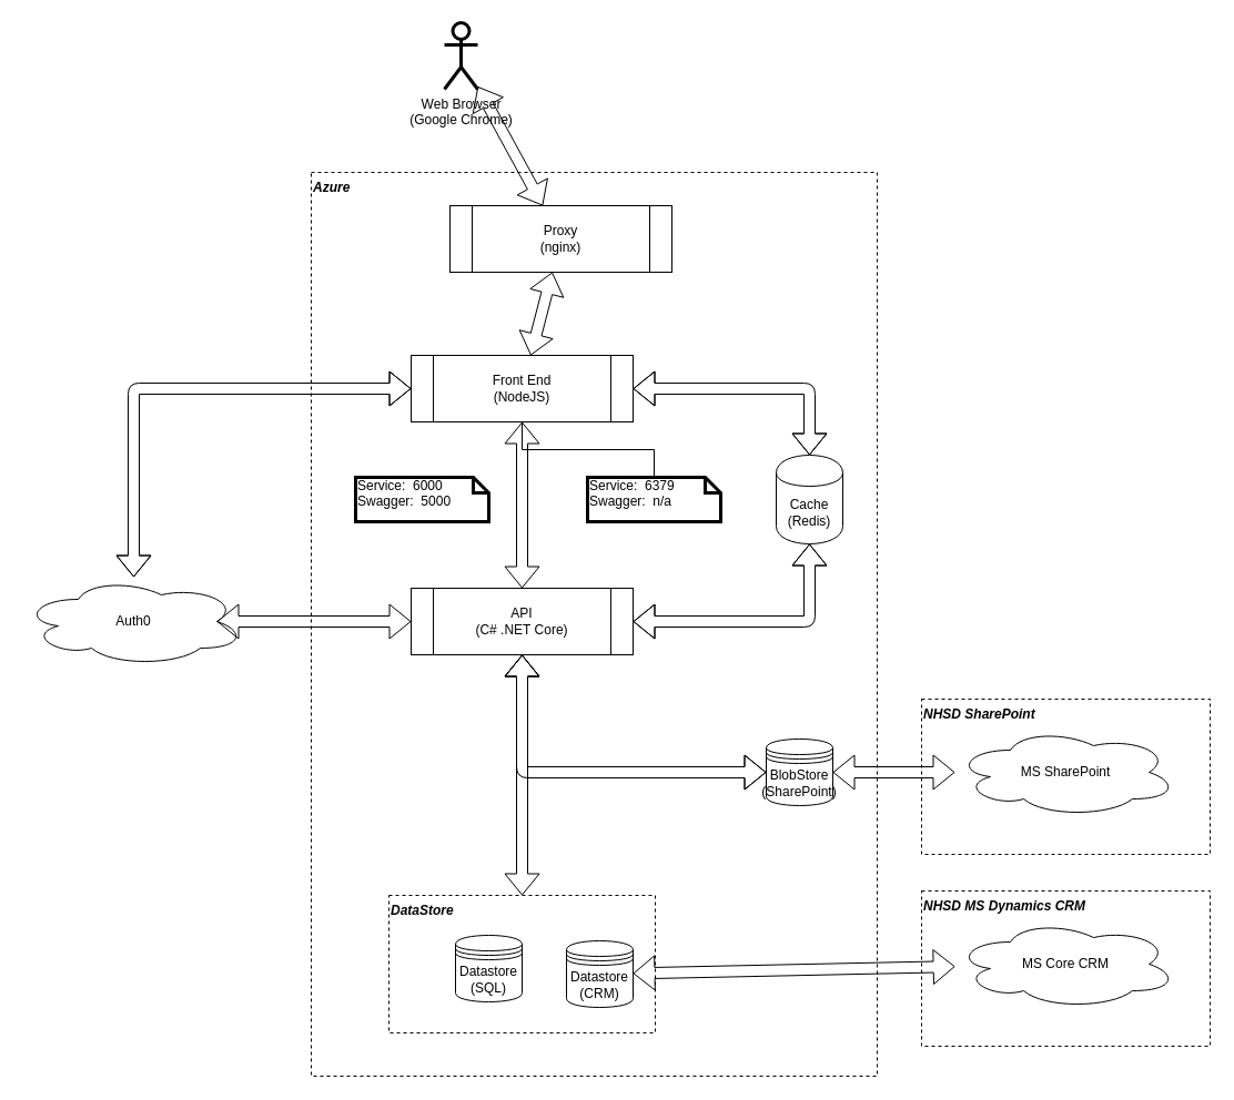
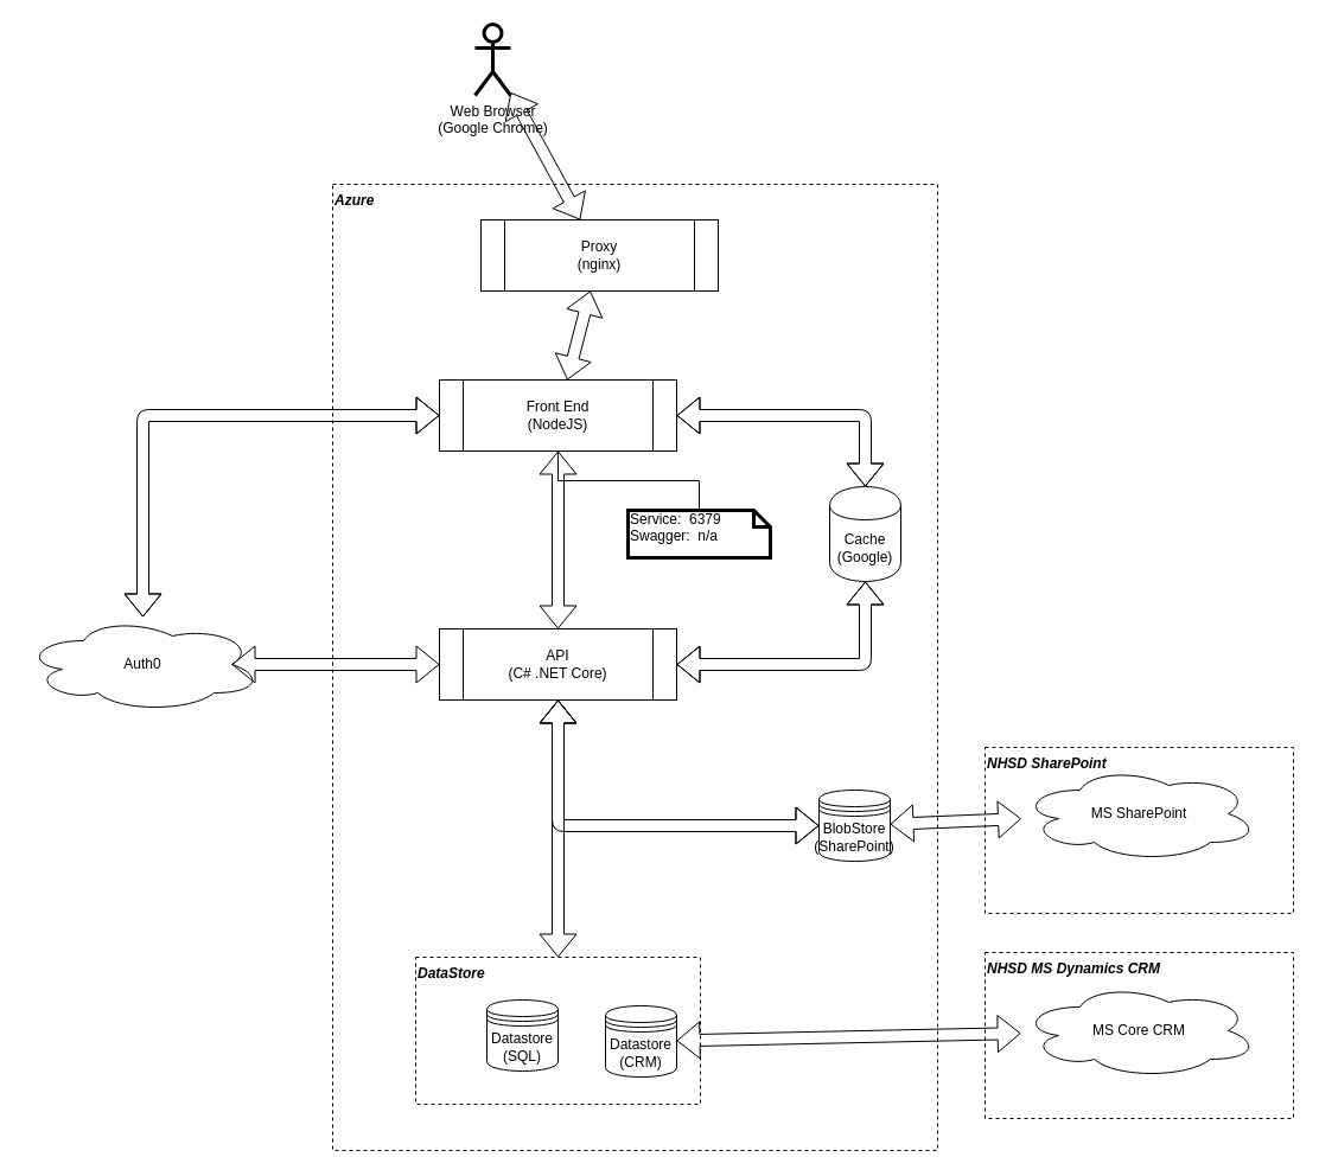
- <mxCell id="14" value="Service:&amp;nbsp; 6000&lt;br&gt;Swagger:&amp;nbsp; 5000" style="shape=note;whiteSpace=wrap;html=1;size=14;verticalAlign=top;align=left;spacingTop=-6;strokeWidth=3;" vertex="1" parent="1"><mxGeometry x="320" y="430" width="120" height="40" as="geometry" /></mxCell>
- <mxCell id="15" value="Cache&lt;br&gt;(Redis)" style="shape=cylinder;whiteSpace=wrap;html=1;boundedLbl=1;backgroundOutline=1;" vertex="1" parent="1"><mxGeometry x="699" y="410" width="60" height="80" as="geometry" /></mxCell>
+ <mxCell id="15" value="Cache&lt;br&gt;(Google)" style="shape=cylinder;whiteSpace=wrap;html=1;boundedLbl=1;backgroundOutline=1;" vertex="1" parent="1"><mxGeometry x="699" y="410" width="60" height="80" as="geometry" /></mxCell>
- <mxCell id="23" value="MS SharePoint" style="ellipse;shape=cloud;whiteSpace=wrap;html=1;" vertex="1" parent="1"><mxGeometry x="860" y="656" width="200" height="80" as="geometry" /></mxCell>
+ <mxCell id="23" value="MS SharePoint" style="ellipse;shape=cloud;whiteSpace=wrap;html=1;" vertex="1" parent="1"><mxGeometry x="860" y="646" width="200" height="80" as="geometry" /></mxCell>
